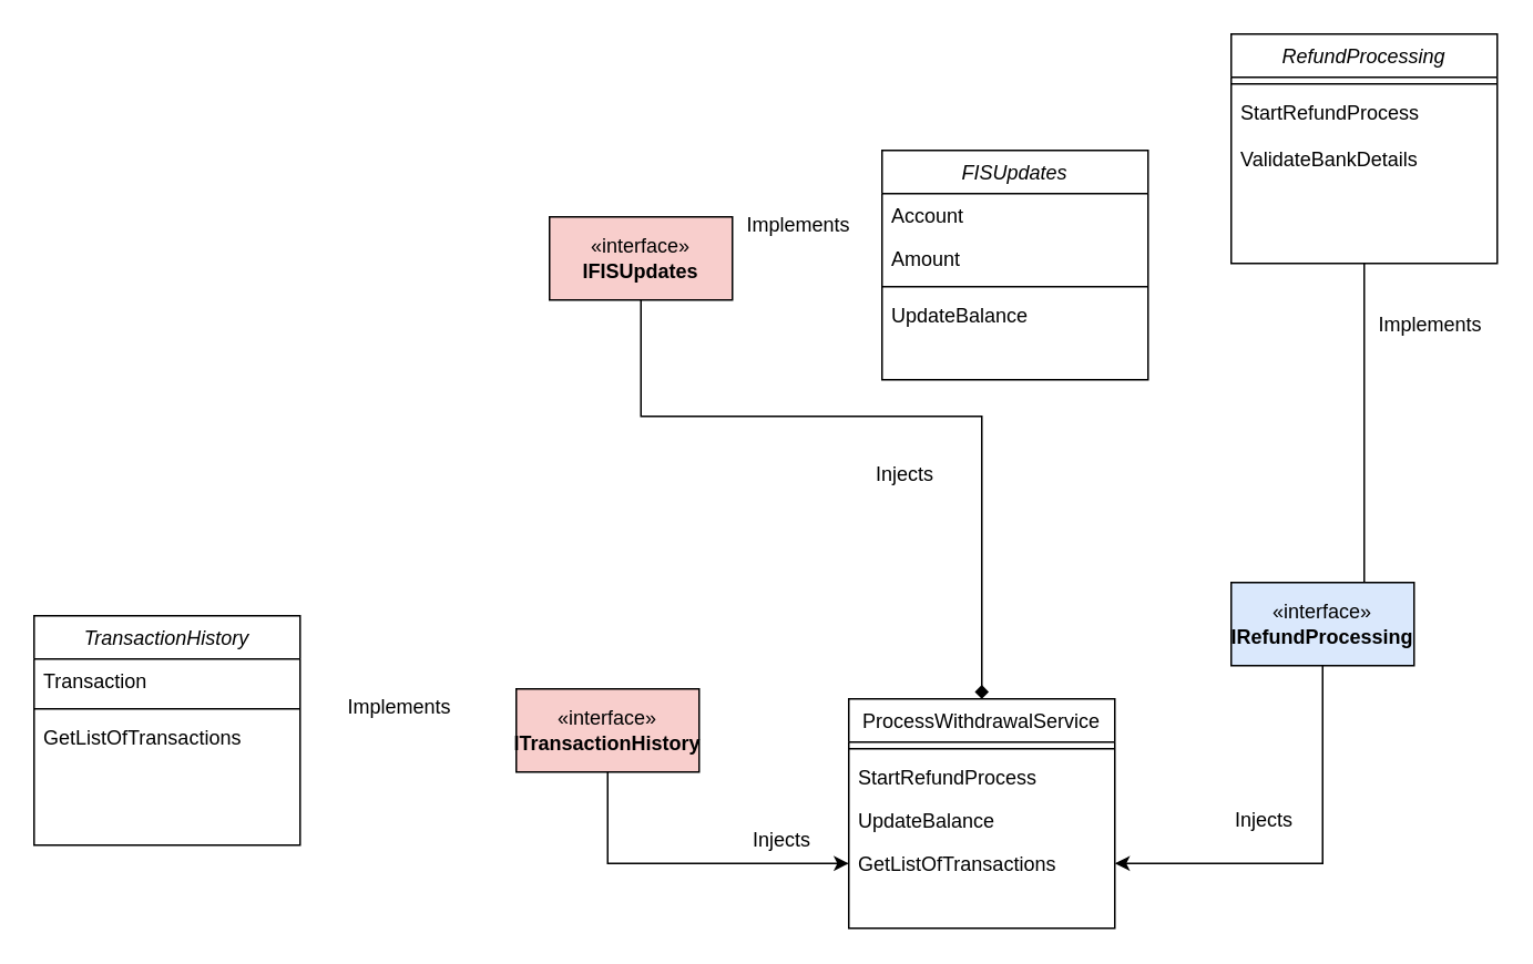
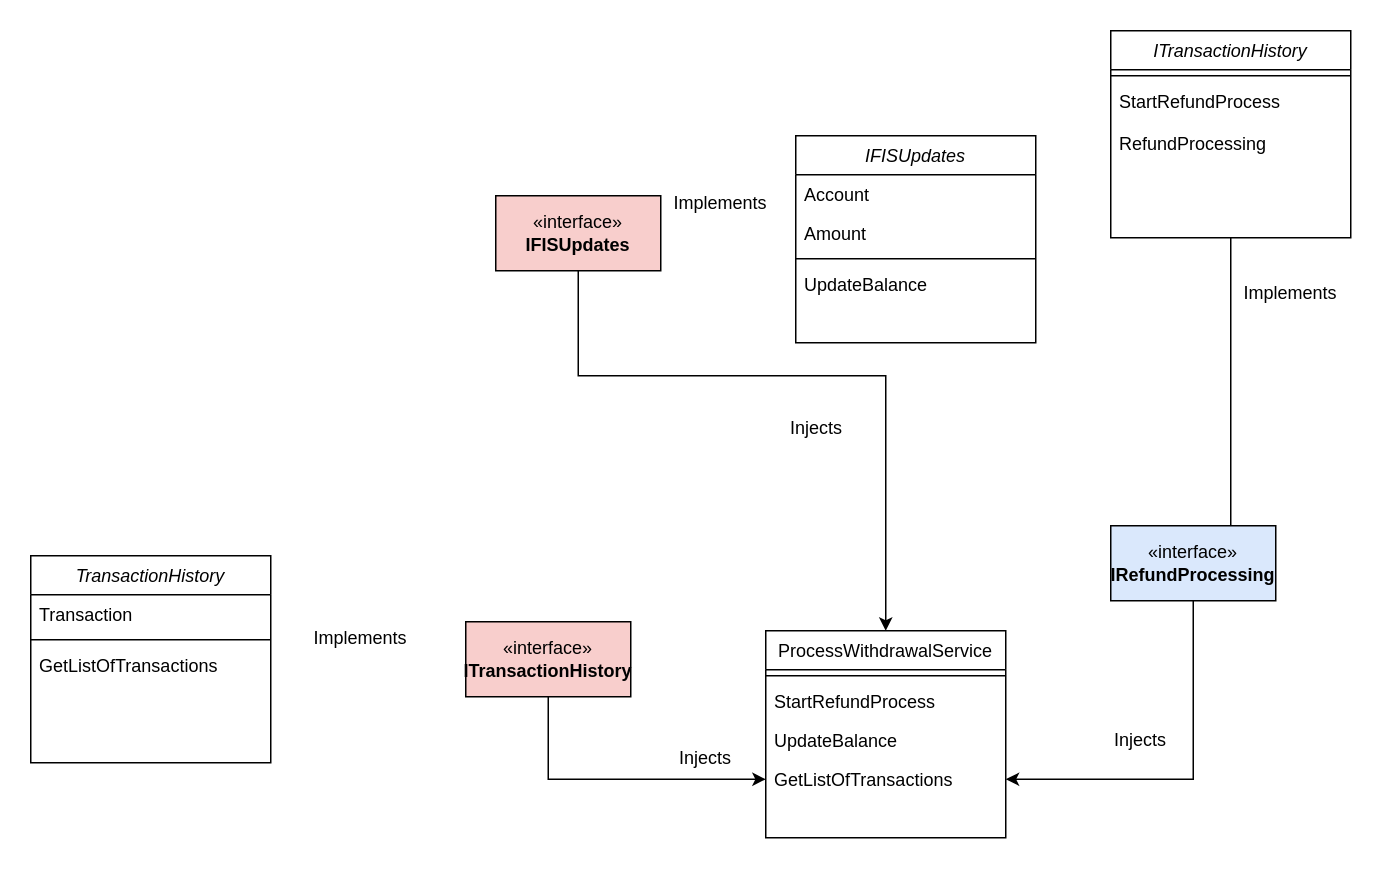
- <mxCell id="3" value="RefundProcessing" style="swimlane;fontStyle=2;align=center;verticalAlign=top;childLayout=stackLayout;horizontal=1;startSize=26;horizontalStack=0;resizeParent=1;resizeLast=0;collapsible=1;marginBottom=0;rounded=0;shadow=0;strokeWidth=1;" parent="1" vertex="1"><mxGeometry x="740" y="20" width="160" height="138" as="geometry"><mxRectangle x="230" y="140" width="160" height="26" as="alternateBounds" /></mxGeometry></mxCell>
+ <mxCell id="3" value="ITransactionHistory" style="swimlane;fontStyle=2;align=center;verticalAlign=top;childLayout=stackLayout;horizontal=1;startSize=26;horizontalStack=0;resizeParent=1;resizeLast=0;collapsible=1;marginBottom=0;rounded=0;shadow=0;strokeWidth=1;" parent="1" vertex="1"><mxGeometry x="740" y="20" width="160" height="138" as="geometry"><mxRectangle x="230" y="140" width="160" height="26" as="alternateBounds" /></mxGeometry></mxCell>
- <mxCell id="5" value="StartRefundProcess&#10;&#10;ValidateBankDetails" style="text;align=left;verticalAlign=top;spacingLeft=4;spacingRight=4;overflow=hidden;rotatable=0;points=[[0,0.5],[1,0.5]];portConstraint=eastwest;" parent="3" vertex="1"><mxGeometry y="34" width="160" height="56" as="geometry" /></mxCell>
+ <mxCell id="5" value="StartRefundProcess&#10;&#10;RefundProcessing" style="text;align=left;verticalAlign=top;spacingLeft=4;spacingRight=4;overflow=hidden;rotatable=0;points=[[0,0.5],[1,0.5]];portConstraint=eastwest;" parent="3" vertex="1"><mxGeometry y="34" width="160" height="56" as="geometry" /></mxCell>
- <mxCell id="11" value="FISUpdates" style="swimlane;fontStyle=2;align=center;verticalAlign=top;childLayout=stackLayout;horizontal=1;startSize=26;horizontalStack=0;resizeParent=1;resizeLast=0;collapsible=1;marginBottom=0;rounded=0;shadow=0;strokeWidth=1;" parent="1" vertex="1"><mxGeometry x="530" y="90" width="160" height="138" as="geometry"><mxRectangle x="230" y="140" width="160" height="26" as="alternateBounds" /></mxGeometry></mxCell>
+ <mxCell id="11" value="IFISUpdates" style="swimlane;fontStyle=2;align=center;verticalAlign=top;childLayout=stackLayout;horizontal=1;startSize=26;horizontalStack=0;resizeParent=1;resizeLast=0;collapsible=1;marginBottom=0;rounded=0;shadow=0;strokeWidth=1;" parent="1" vertex="1"><mxGeometry x="530" y="90" width="160" height="138" as="geometry"><mxRectangle x="230" y="140" width="160" height="26" as="alternateBounds" /></mxGeometry></mxCell>
- <mxCell id="22" value="" style="edgeStyle=orthogonalEdgeStyle;rounded=0;orthogonalLoop=1;jettySize=auto;html=1;entryX=0.5;entryY=0;entryDx=0;entryDy=0;endArrow=diamond;" parent="1" source="23" target="6" edge="1"><mxGeometry relative="1" as="geometry"><Array as="points"><mxPoint x="385" y="250" /><mxPoint x="590" y="250" /></Array></mxGeometry></mxCell>
+ <mxCell id="22" value="" style="edgeStyle=orthogonalEdgeStyle;rounded=0;orthogonalLoop=1;jettySize=auto;html=1;entryX=0.5;entryY=0;entryDx=0;entryDy=0;" parent="1" source="23" target="6" edge="1"><mxGeometry relative="1" as="geometry"><Array as="points"><mxPoint x="385" y="250" /><mxPoint x="590" y="250" /></Array></mxGeometry></mxCell>
